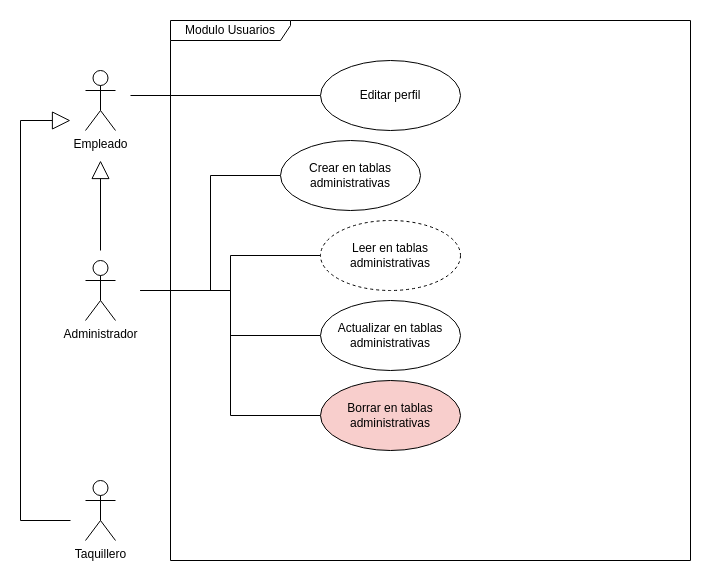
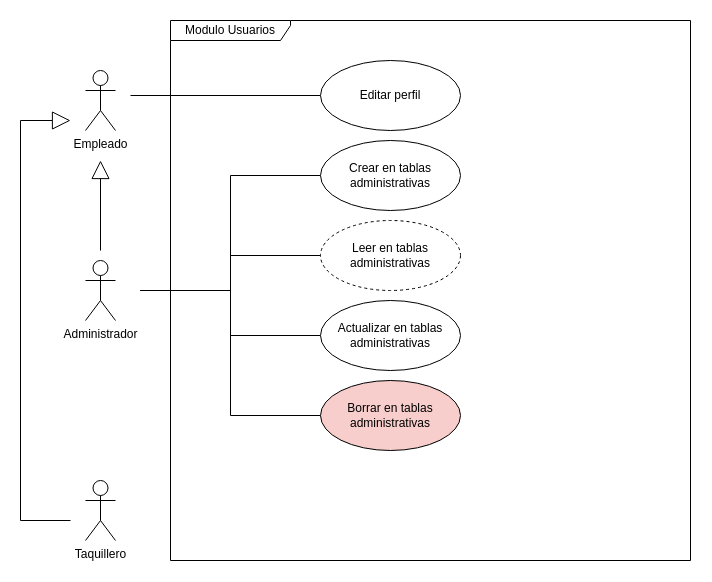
- <mxCell id="11" value="Crear en tablas administrativas" style="ellipse;whiteSpace=wrap;html=1;" vertex="1" parent="1"><mxGeometry x="280" y="140" width="140" height="70" as="geometry" /></mxCell>
+ <mxCell id="11" value="Crear en tablas administrativas" style="ellipse;whiteSpace=wrap;html=1;" vertex="1" parent="1"><mxGeometry x="320" y="140" width="140" height="70" as="geometry" /></mxCell>
